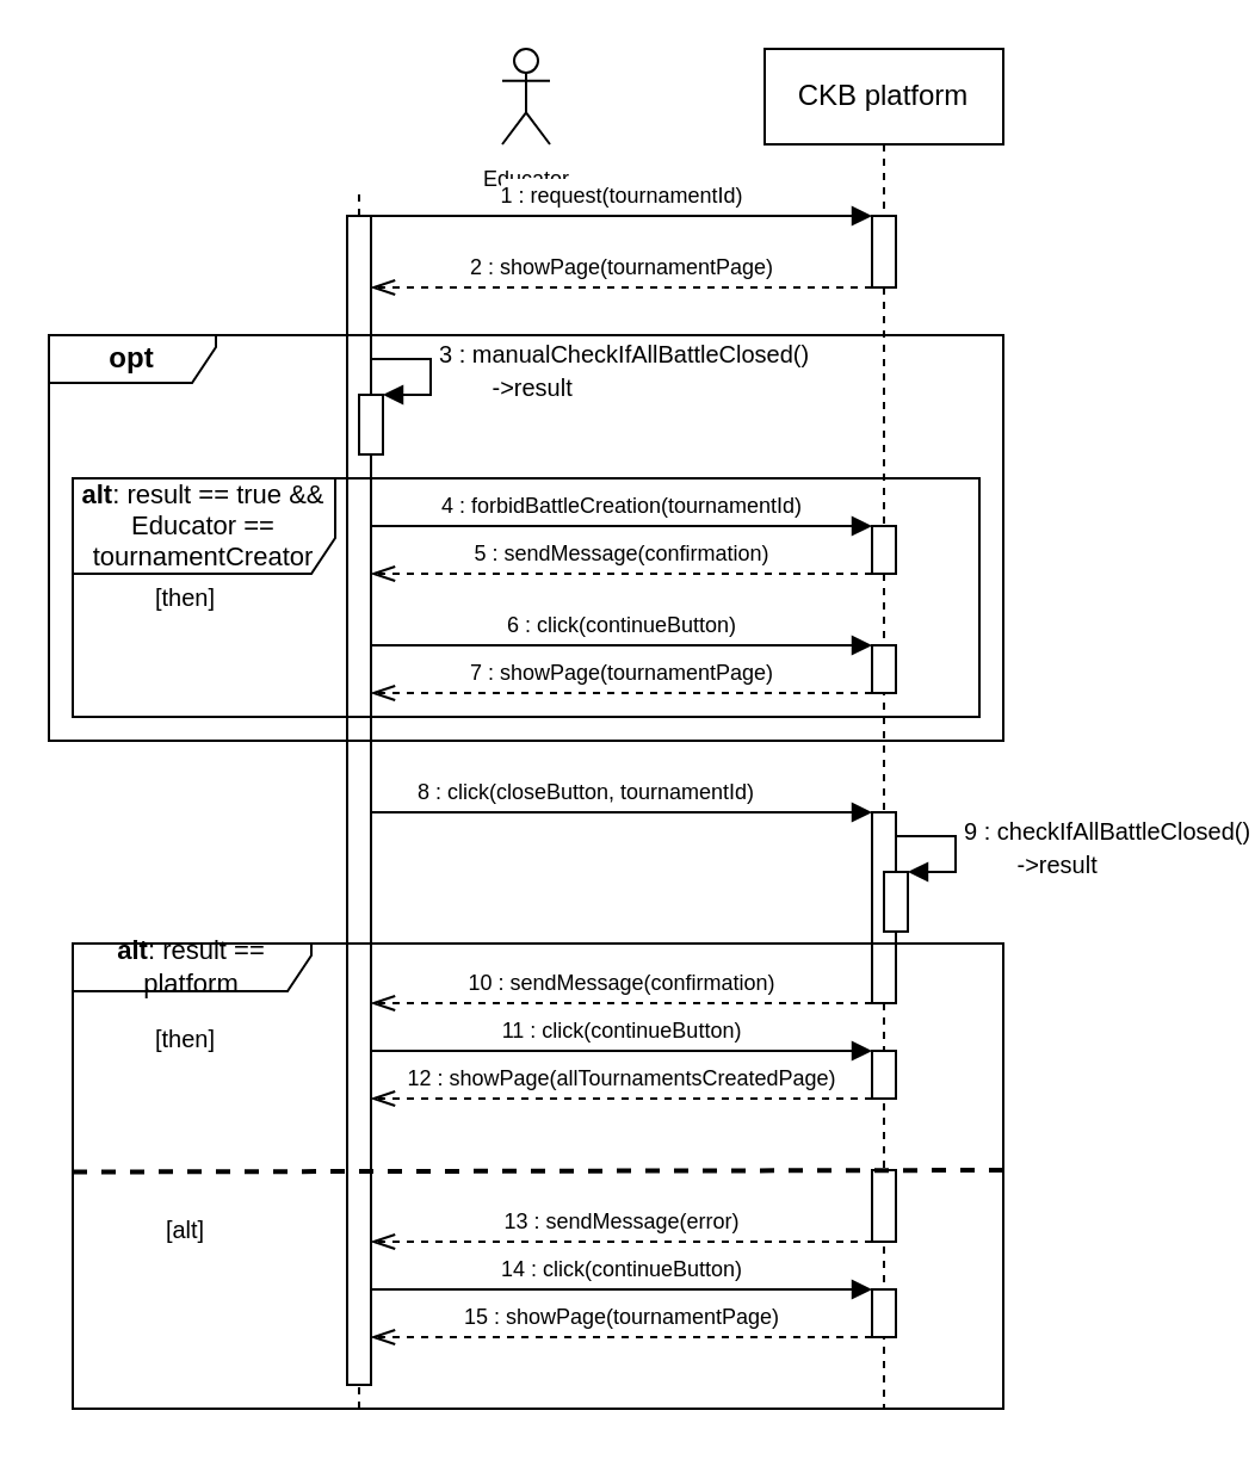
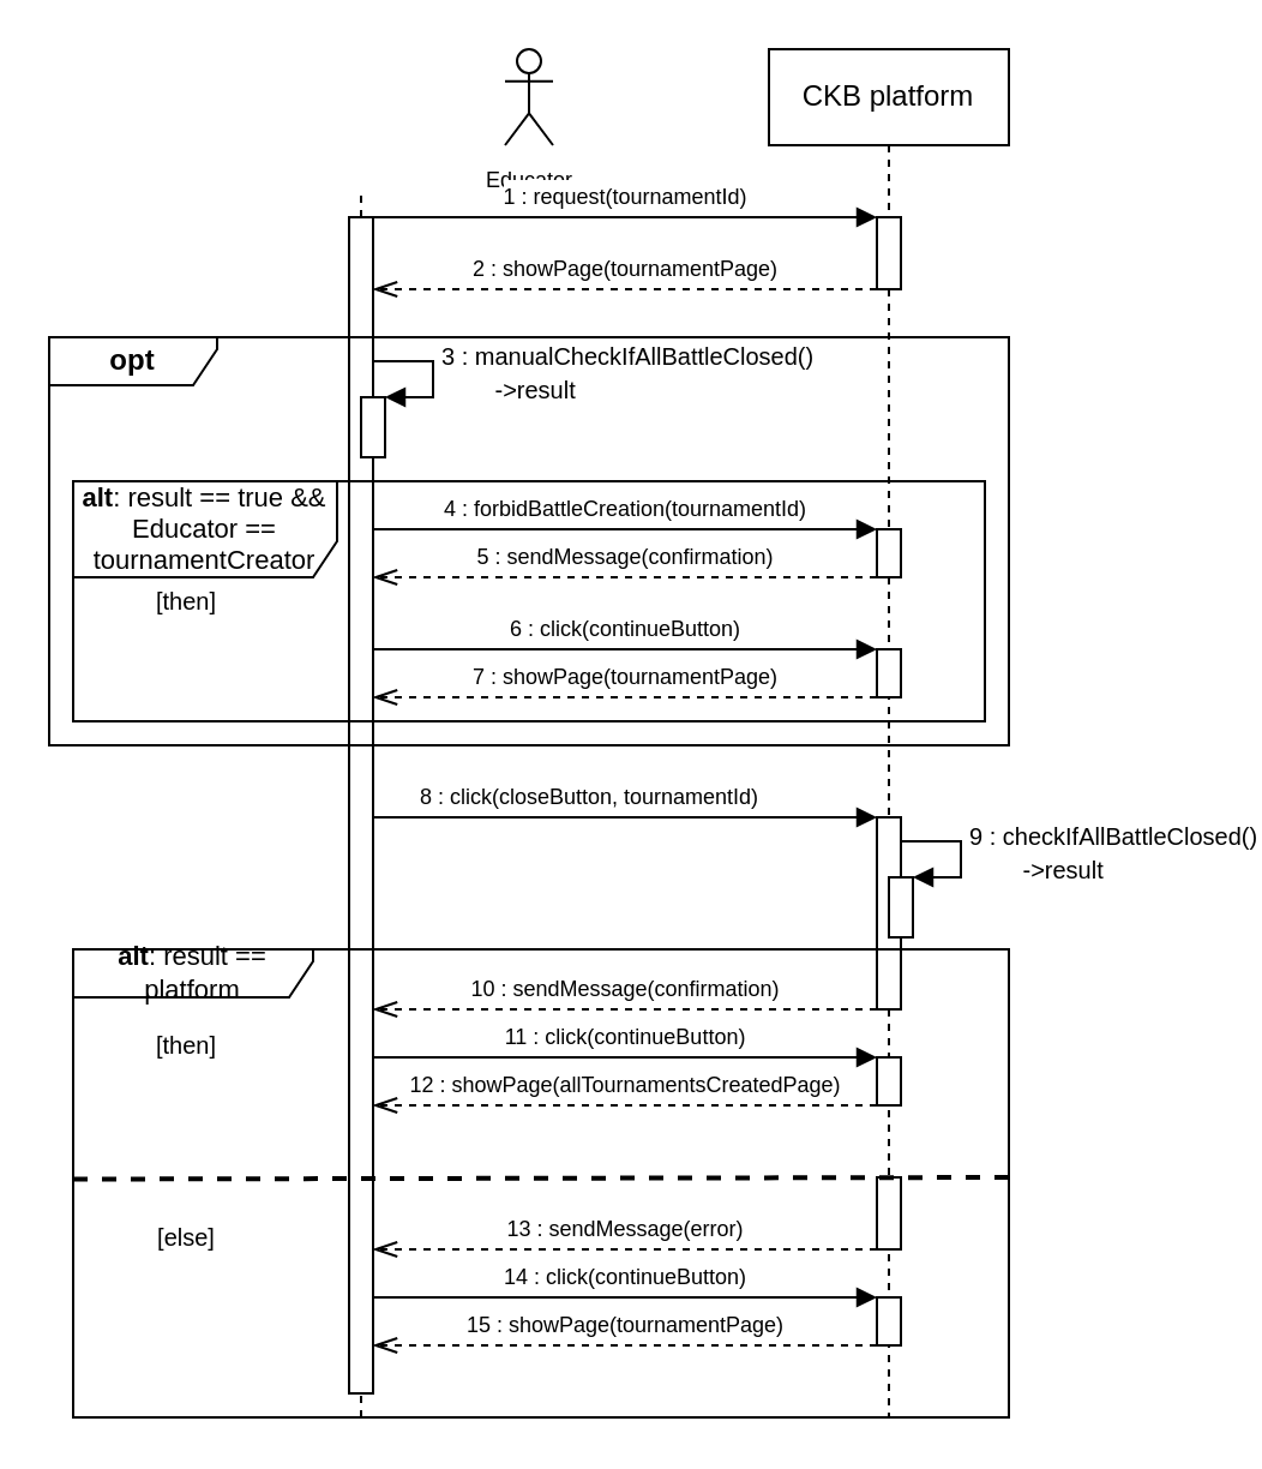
- <mxCell id="35" value="[alt]" style="text;html=1;strokeColor=none;fillColor=none;align=center;verticalAlign=middle;whiteSpace=wrap;rounded=0;fontSize=10;" vertex="1" parent="1"><mxGeometry x="60" y="510" width="35" height="10" as="geometry" /></mxCell>
+ <mxCell id="35" value="[else]" style="text;html=1;strokeColor=none;fillColor=none;align=center;verticalAlign=middle;whiteSpace=wrap;rounded=0;fontSize=10;" vertex="1" parent="1"><mxGeometry x="60" y="510" width="35" height="10" as="geometry" /></mxCell>
